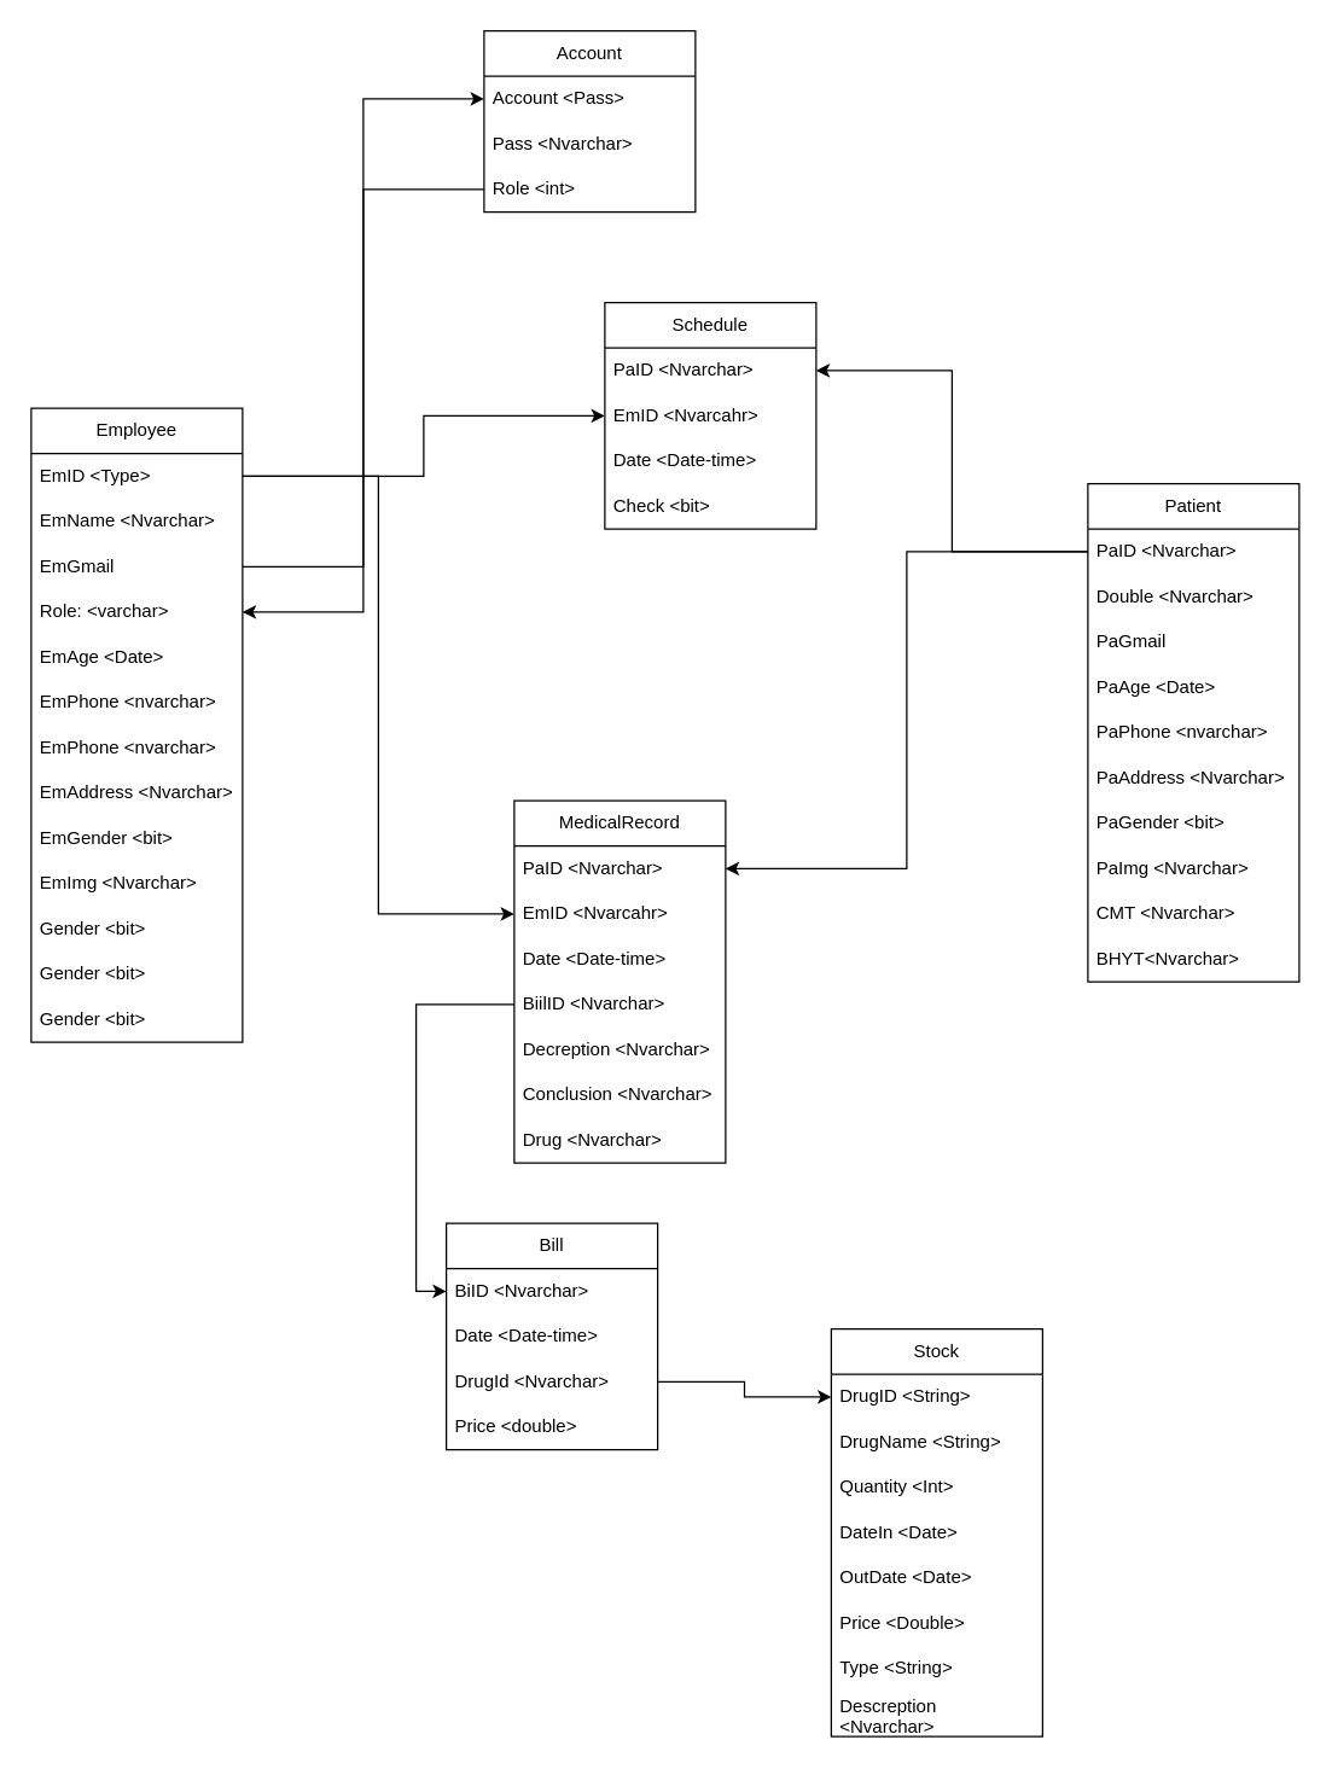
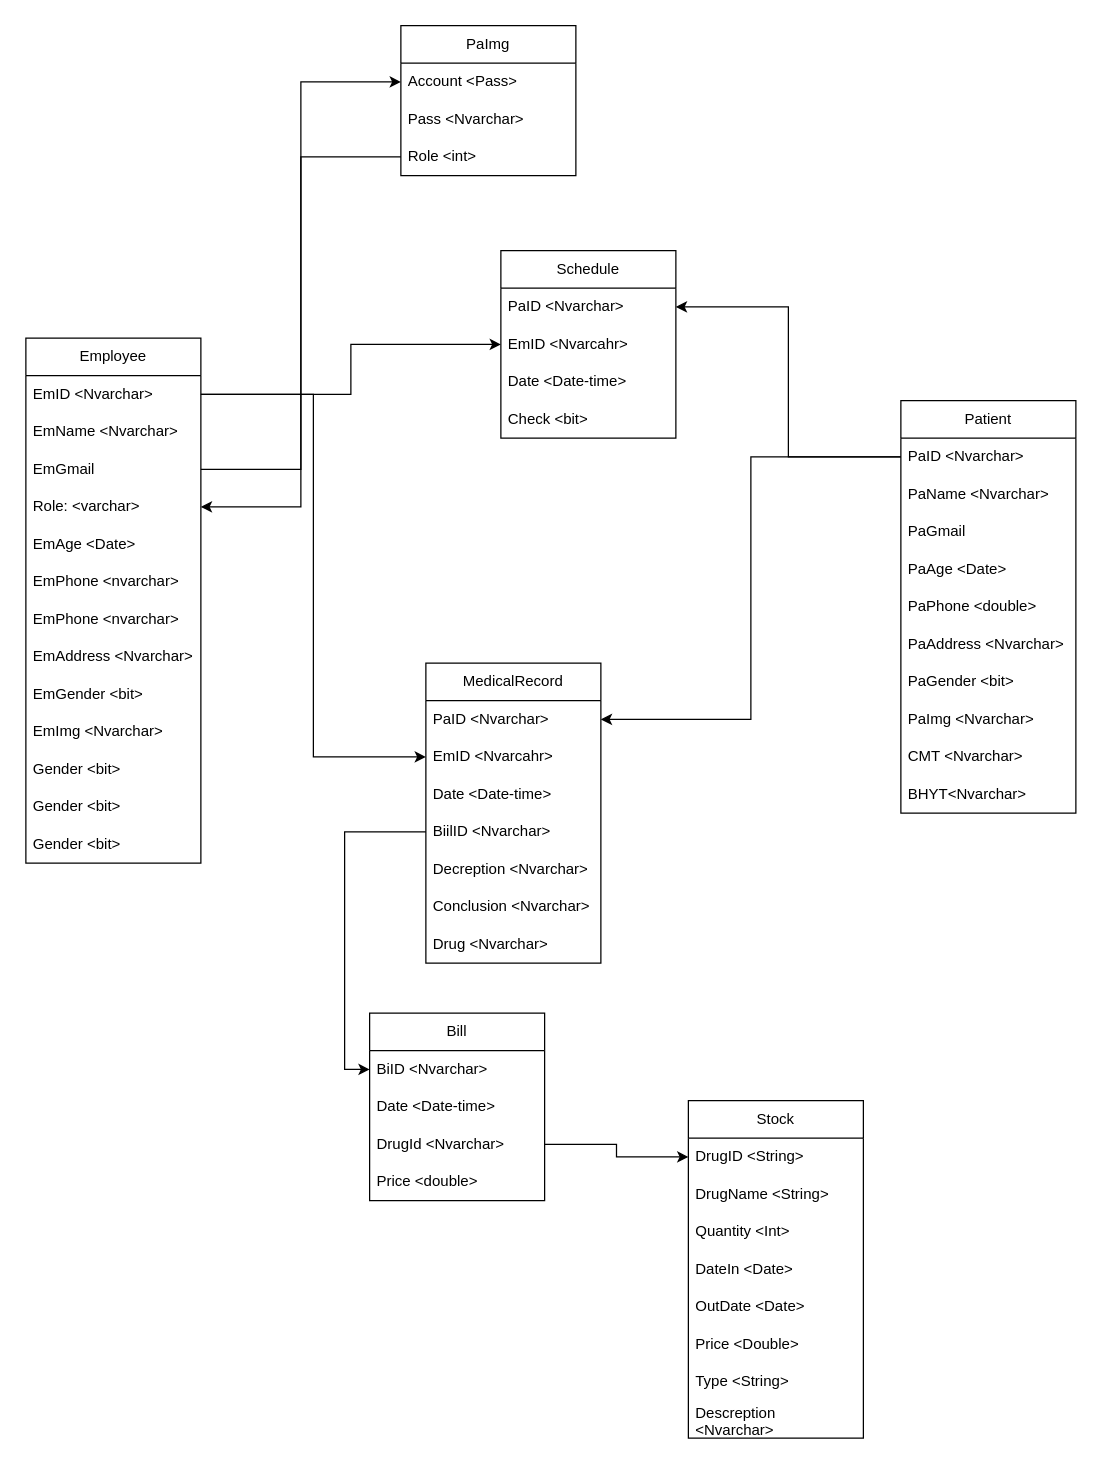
- <mxCell id="54" value="Account" style="swimlane;fontStyle=0;childLayout=stackLayout;horizontal=1;startSize=30;horizontalStack=0;resizeParent=1;resizeParentMax=0;resizeLast=0;collapsible=1;marginBottom=0;whiteSpace=wrap;html=1;" vertex="1" parent="1"><mxGeometry x="320" y="20" width="140" height="120" as="geometry" /></mxCell>
+ <mxCell id="54" value="PaImg" style="swimlane;fontStyle=0;childLayout=stackLayout;horizontal=1;startSize=30;horizontalStack=0;resizeParent=1;resizeParentMax=0;resizeLast=0;collapsible=1;marginBottom=0;whiteSpace=wrap;html=1;" vertex="1" parent="1"><mxGeometry x="320" y="20" width="140" height="120" as="geometry" /></mxCell>
- <mxCell id="3" value="EmID &amp;lt;Type&amp;gt;" style="text;strokeColor=none;fillColor=none;align=left;verticalAlign=middle;spacingLeft=4;spacingRight=4;overflow=hidden;points=[[0,0.5],[1,0.5]];portConstraint=eastwest;rotatable=0;whiteSpace=wrap;html=1;" vertex="1" parent="2"><mxGeometry y="30" width="140" height="30" as="geometry" /></mxCell>
+ <mxCell id="3" value="EmID &amp;lt;Nvarchar&amp;gt;" style="text;strokeColor=none;fillColor=none;align=left;verticalAlign=middle;spacingLeft=4;spacingRight=4;overflow=hidden;points=[[0,0.5],[1,0.5]];portConstraint=eastwest;rotatable=0;whiteSpace=wrap;html=1;" vertex="1" parent="2"><mxGeometry y="30" width="140" height="30" as="geometry" /></mxCell>
- <mxCell id="32" value="Double &amp;lt;Nvarchar&amp;gt;&lt;span style=&quot;white-space: pre;&quot;&gt; &lt;/span&gt;" style="text;strokeColor=none;fillColor=none;align=left;verticalAlign=middle;spacingLeft=4;spacingRight=4;overflow=hidden;points=[[0,0.5],[1,0.5]];portConstraint=eastwest;rotatable=0;whiteSpace=wrap;html=1;" vertex="1" parent="30"><mxGeometry y="60" width="140" height="30" as="geometry" /></mxCell>
+ <mxCell id="32" value="PaName &amp;lt;Nvarchar&amp;gt;&lt;span style=&quot;white-space: pre;&quot;&gt; &lt;/span&gt;" style="text;strokeColor=none;fillColor=none;align=left;verticalAlign=middle;spacingLeft=4;spacingRight=4;overflow=hidden;points=[[0,0.5],[1,0.5]];portConstraint=eastwest;rotatable=0;whiteSpace=wrap;html=1;" vertex="1" parent="30"><mxGeometry y="60" width="140" height="30" as="geometry" /></mxCell>
- <mxCell id="35" value="PaPhone &amp;lt;nvarchar&amp;gt;" style="text;strokeColor=none;fillColor=none;align=left;verticalAlign=middle;spacingLeft=4;spacingRight=4;overflow=hidden;points=[[0,0.5],[1,0.5]];portConstraint=eastwest;rotatable=0;whiteSpace=wrap;html=1;" vertex="1" parent="30"><mxGeometry y="150" width="140" height="30" as="geometry" /></mxCell>
+ <mxCell id="35" value="PaPhone &amp;lt;double&amp;gt;" style="text;strokeColor=none;fillColor=none;align=left;verticalAlign=middle;spacingLeft=4;spacingRight=4;overflow=hidden;points=[[0,0.5],[1,0.5]];portConstraint=eastwest;rotatable=0;whiteSpace=wrap;html=1;" vertex="1" parent="30"><mxGeometry y="150" width="140" height="30" as="geometry" /></mxCell>
